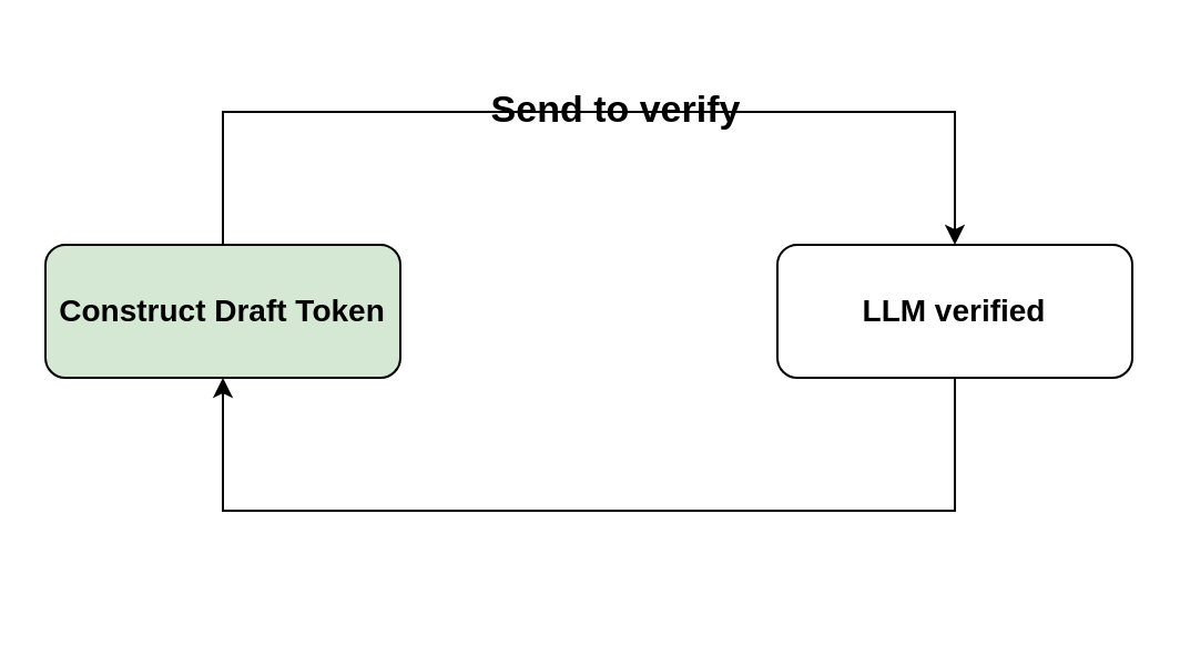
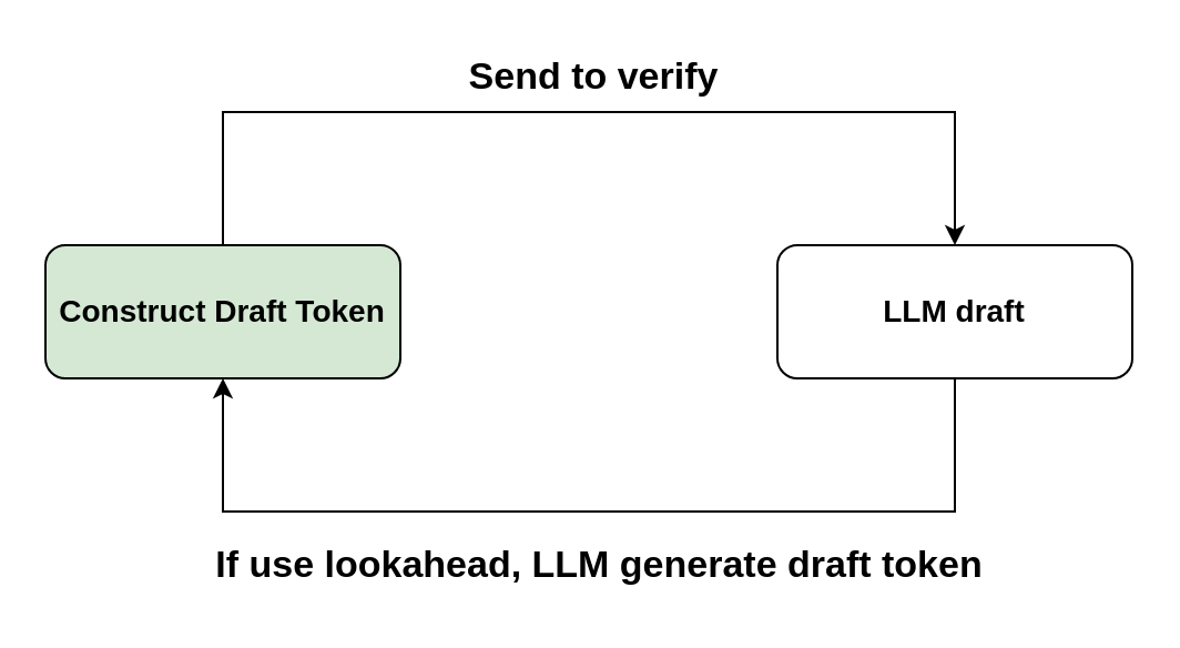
- <mxCell id="7" value="Send to verify" style="text;html=1;align=center;verticalAlign=middle;whiteSpace=wrap;rounded=0;fontSize=17;fontStyle=1" vertex="1" parent="1"><mxGeometry x="198.5" y="35" width="157" height="30" as="geometry" /></mxCell>
+ <mxCell id="7" value="Send to verify" style="text;html=1;align=center;verticalAlign=middle;whiteSpace=wrap;rounded=0;fontSize=17;fontStyle=1" vertex="1" parent="1"><mxGeometry x="188.5" y="20" width="157" height="30" as="geometry" /></mxCell>
- <mxCell id="5" value="LLM verified" style="rounded=1;whiteSpace=wrap;html=1;fontStyle=1;fontSize=14;" vertex="1" parent="1"><mxGeometry x="350" y="110" width="160" height="60" as="geometry" /></mxCell>
+ <mxCell id="5" value="LLM draft" style="rounded=1;whiteSpace=wrap;html=1;fontStyle=1;fontSize=14;" vertex="1" parent="1"><mxGeometry x="350" y="110" width="160" height="60" as="geometry" /></mxCell>
+ <mxCell id="6" value="If use lookahead, LLM generate draft token" style="text;html=1;align=center;verticalAlign=middle;whiteSpace=wrap;rounded=0;fontSize=17;fontStyle=1" vertex="1" parent="1"><mxGeometry x="80" y="240" width="380" height="30" as="geometry" /></mxCell>
